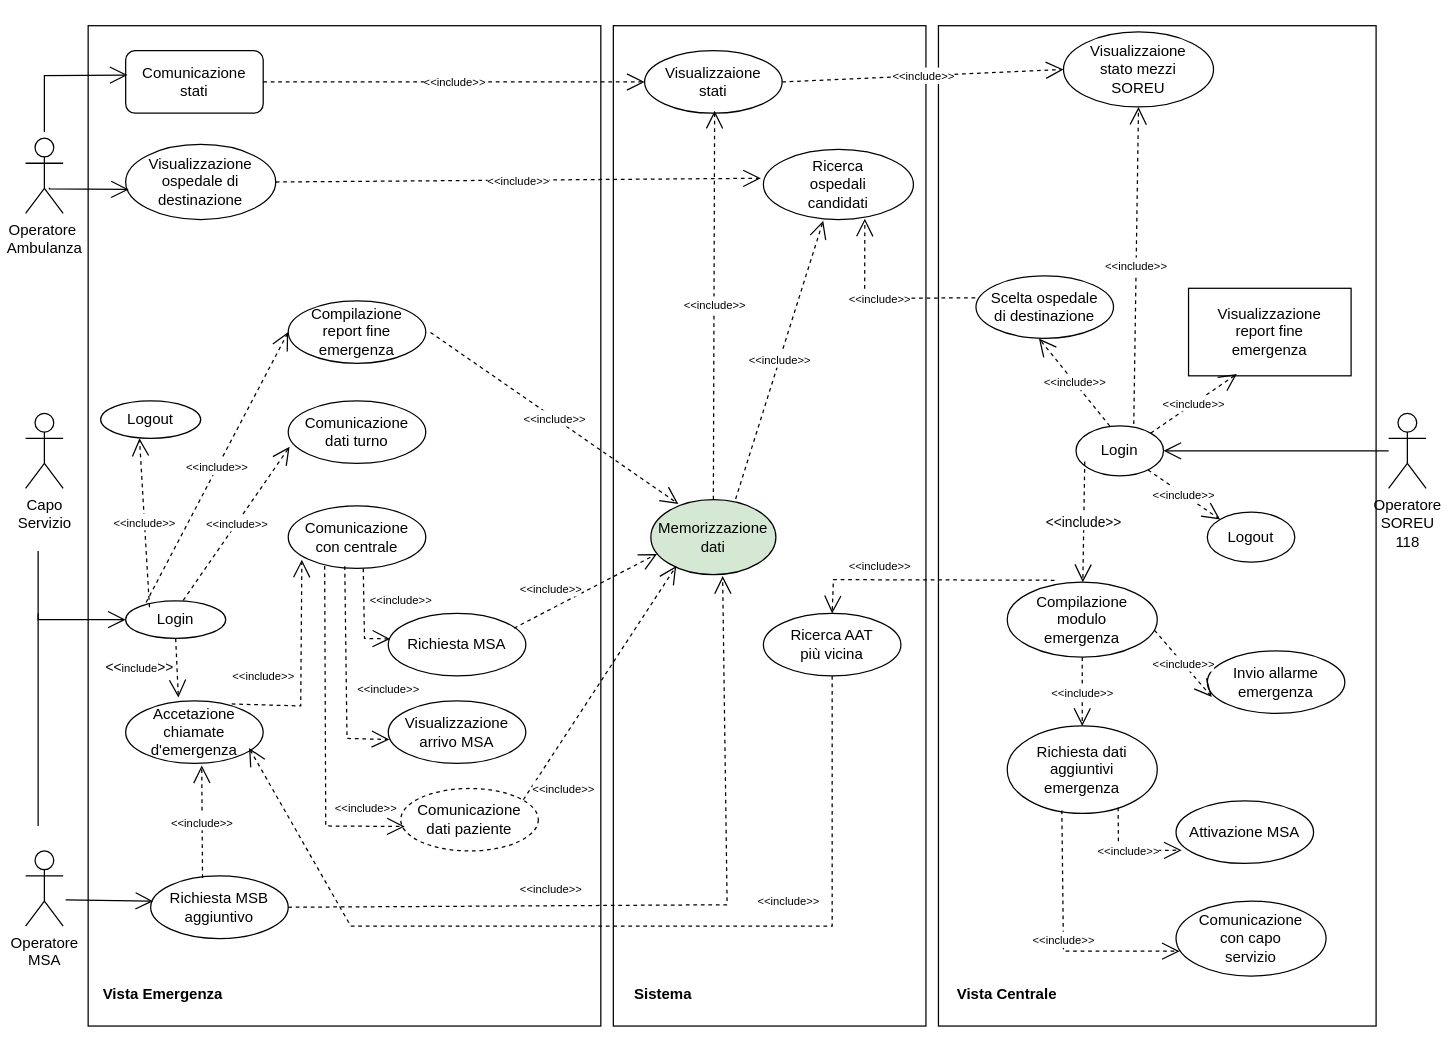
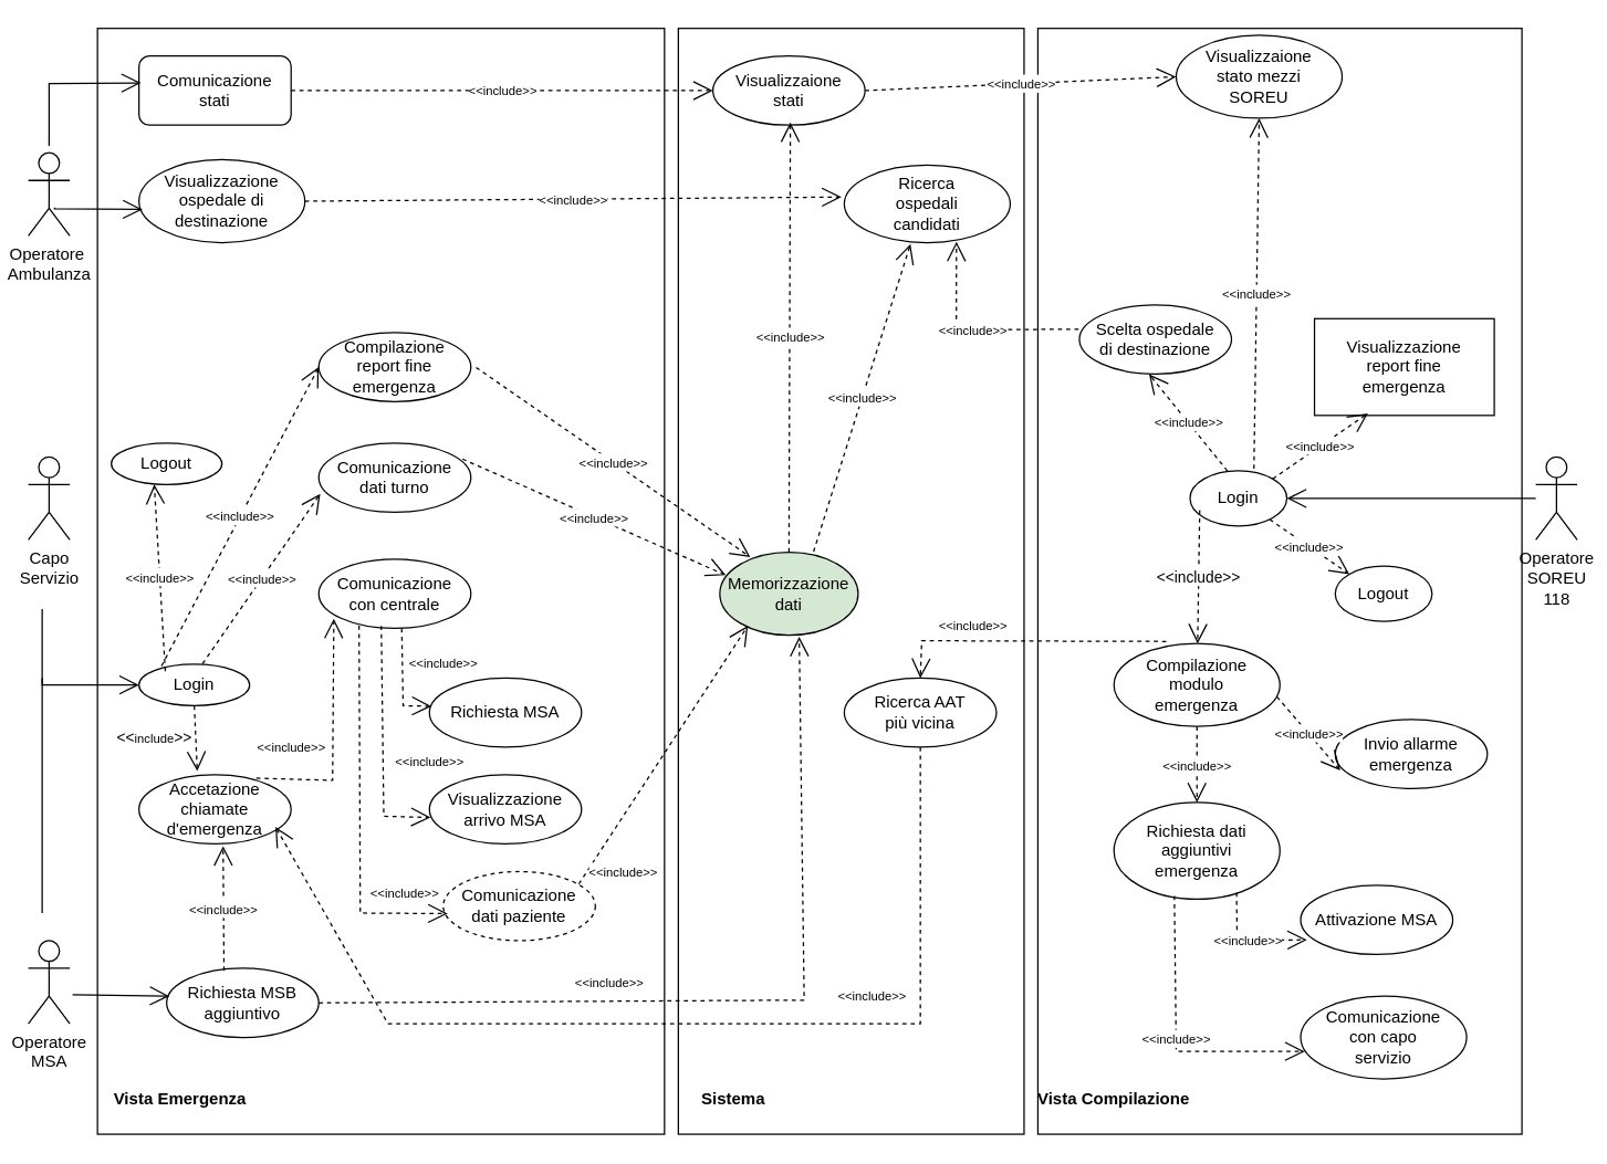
+ <mxCell id="51" value="&lt;font style=&quot;font-size: 9px;&quot;&gt;&amp;lt;&amp;lt;include&amp;gt;&amp;gt;&lt;/font&gt;" style="endArrow=open;endSize=12;dashed=1;html=1;rounded=0;exitX=0.945;exitY=0.231;exitDx=0;exitDy=0;entryX=0.043;entryY=0.276;entryDx=0;entryDy=0;entryPerimeter=0;exitPerimeter=0;" parent="1" source="29" target="10" edge="1"><mxGeometry width="160" relative="1" as="geometry"><mxPoint x="360" y="350" as="sourcePoint" /><mxPoint x="558" y="487" as="targetPoint" /></mxGeometry></mxCell>
- <mxCell id="52" value="&lt;font style=&quot;font-size: 9px;&quot;&gt;&amp;lt;&amp;lt;include&amp;gt;&amp;gt;&lt;/font&gt;" style="endArrow=open;endSize=12;dashed=1;html=1;rounded=0;exitX=0.914;exitY=0.237;exitDx=0;exitDy=0;entryX=0.049;entryY=0.724;entryDx=0;entryDy=0;entryPerimeter=0;exitPerimeter=0;" parent="1" source="25" target="10" edge="1"><mxGeometry x="-0.366" y="15" width="160" relative="1" as="geometry"><mxPoint x="450" y="526" as="sourcePoint" /><mxPoint x="640" y="610" as="targetPoint" /><mxPoint as="offset" /></mxGeometry></mxCell>
- <mxCell id="72" value="&lt;div&gt;&lt;b&gt;Vista Centrale&lt;br&gt;&lt;/b&gt;&lt;/div&gt;" style="text;html=1;align=center;verticalAlign=middle;whiteSpace=wrap;rounded=0;" parent="1" vertex="1"><mxGeometry x="730" y="780" width="150" height="30" as="geometry" /></mxCell>
+ <mxCell id="72" value="&lt;div&gt;&lt;b&gt;Vista Compilazione&lt;br&gt;&lt;/b&gt;&lt;/div&gt;" style="text;html=1;align=center;verticalAlign=middle;whiteSpace=wrap;rounded=0;" parent="1" vertex="1"><mxGeometry x="730" y="780" width="150" height="30" as="geometry" /></mxCell>
